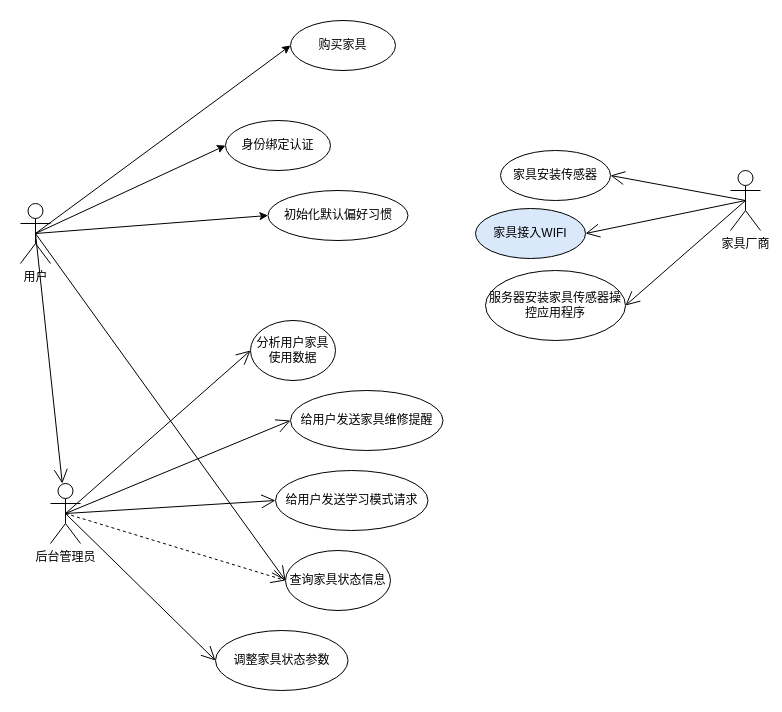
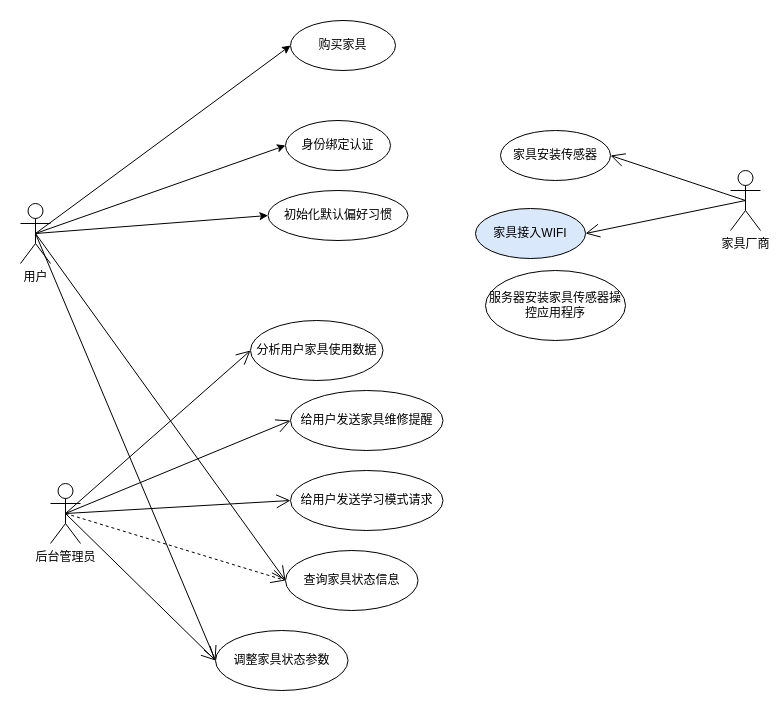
- <mxCell id="7" value="身份绑定认证" style="ellipse;whiteSpace=wrap;html=1;" parent="1" vertex="1"><mxGeometry x="225" y="120" width="105" height="50" as="geometry" /></mxCell>
+ <mxCell id="7" value="身份绑定认证" style="ellipse;whiteSpace=wrap;html=1;" parent="1" vertex="1"><mxGeometry x="285" y="120" width="105" height="50" as="geometry" /></mxCell>
- <mxCell id="22" value="家具安装传感器" style="ellipse;whiteSpace=wrap;html=1;" parent="1" vertex="1"><mxGeometry x="500" y="150" width="110" height="50" as="geometry" /></mxCell>
+ <mxCell id="22" value="家具安装传感器" style="ellipse;whiteSpace=wrap;html=1;" parent="1" vertex="1"><mxGeometry x="500" y="130" width="110" height="50" as="geometry" /></mxCell>
- <mxCell id="28" value="" style="endArrow=open;endFill=1;endSize=12;html=1;rounded=0;entryX=1;entryY=0.5;entryDx=0;entryDy=0;exitX=0.5;exitY=0.5;exitDx=0;exitDy=0;exitPerimeter=0;" edge="1" parent="1" source="25" target="24"><mxGeometry width="160" relative="1" as="geometry"><mxPoint x="775" y="320" as="sourcePoint" /><mxPoint x="620" y="248" as="targetPoint" /></mxGeometry></mxCell>
- <mxCell id="16" value="分析用户家具使用数据" style="ellipse;whiteSpace=wrap;html=1;" parent="1" vertex="1"><mxGeometry x="250" y="320" width="85" height="60" as="geometry" /></mxCell>
+ <mxCell id="16" value="分析用户家具使用数据" style="ellipse;whiteSpace=wrap;html=1;" parent="1" vertex="1"><mxGeometry x="250" y="320" width="132.5" height="60" as="geometry" /></mxCell>
- <mxCell id="11" value="" style="endArrow=open;endFill=1;endSize=12;html=1;rounded=0;exitX=0.5;exitY=0.5;exitDx=0;exitDy=0;exitPerimeter=0;" parent="1" source="2" target="13" edge="1"><mxGeometry width="160" relative="1" as="geometry"><mxPoint x="430" y="343" as="sourcePoint" /><mxPoint x="590" y="343" as="targetPoint" /></mxGeometry></mxCell>
+ <mxCell id="11" value="" style="endArrow=open;endFill=1;endSize=12;html=1;rounded=0;entryX=0;entryY=0.5;entryDx=0;entryDy=0;exitX=0.5;exitY=0.5;exitDx=0;exitDy=0;exitPerimeter=0;" parent="1" source="2" target="10" edge="1"><mxGeometry width="160" relative="1" as="geometry"><mxPoint x="430" y="343" as="sourcePoint" /><mxPoint x="590" y="343" as="targetPoint" /></mxGeometry></mxCell>
- <mxCell id="18" value="给用户发送学习模式请求" style="ellipse;whiteSpace=wrap;html=1;" parent="1" vertex="1"><mxGeometry x="275" y="470" width="152.5" height="60" as="geometry" /></mxCell>
+ <mxCell id="18" value="给用户发送学习模式请求" style="ellipse;whiteSpace=wrap;html=1;" parent="1" vertex="1"><mxGeometry x="290" y="470" width="152.5" height="60" as="geometry" /></mxCell>
- <mxCell id="9" value="查询家具状态信息" style="ellipse;whiteSpace=wrap;html=1;" parent="1" vertex="1"><mxGeometry x="285" y="550" width="105" height="60" as="geometry" /></mxCell>
+ <mxCell id="9" value="查询家具状态信息" style="ellipse;whiteSpace=wrap;html=1;" parent="1" vertex="1"><mxGeometry x="285" y="550" width="132.5" height="60" as="geometry" /></mxCell>
